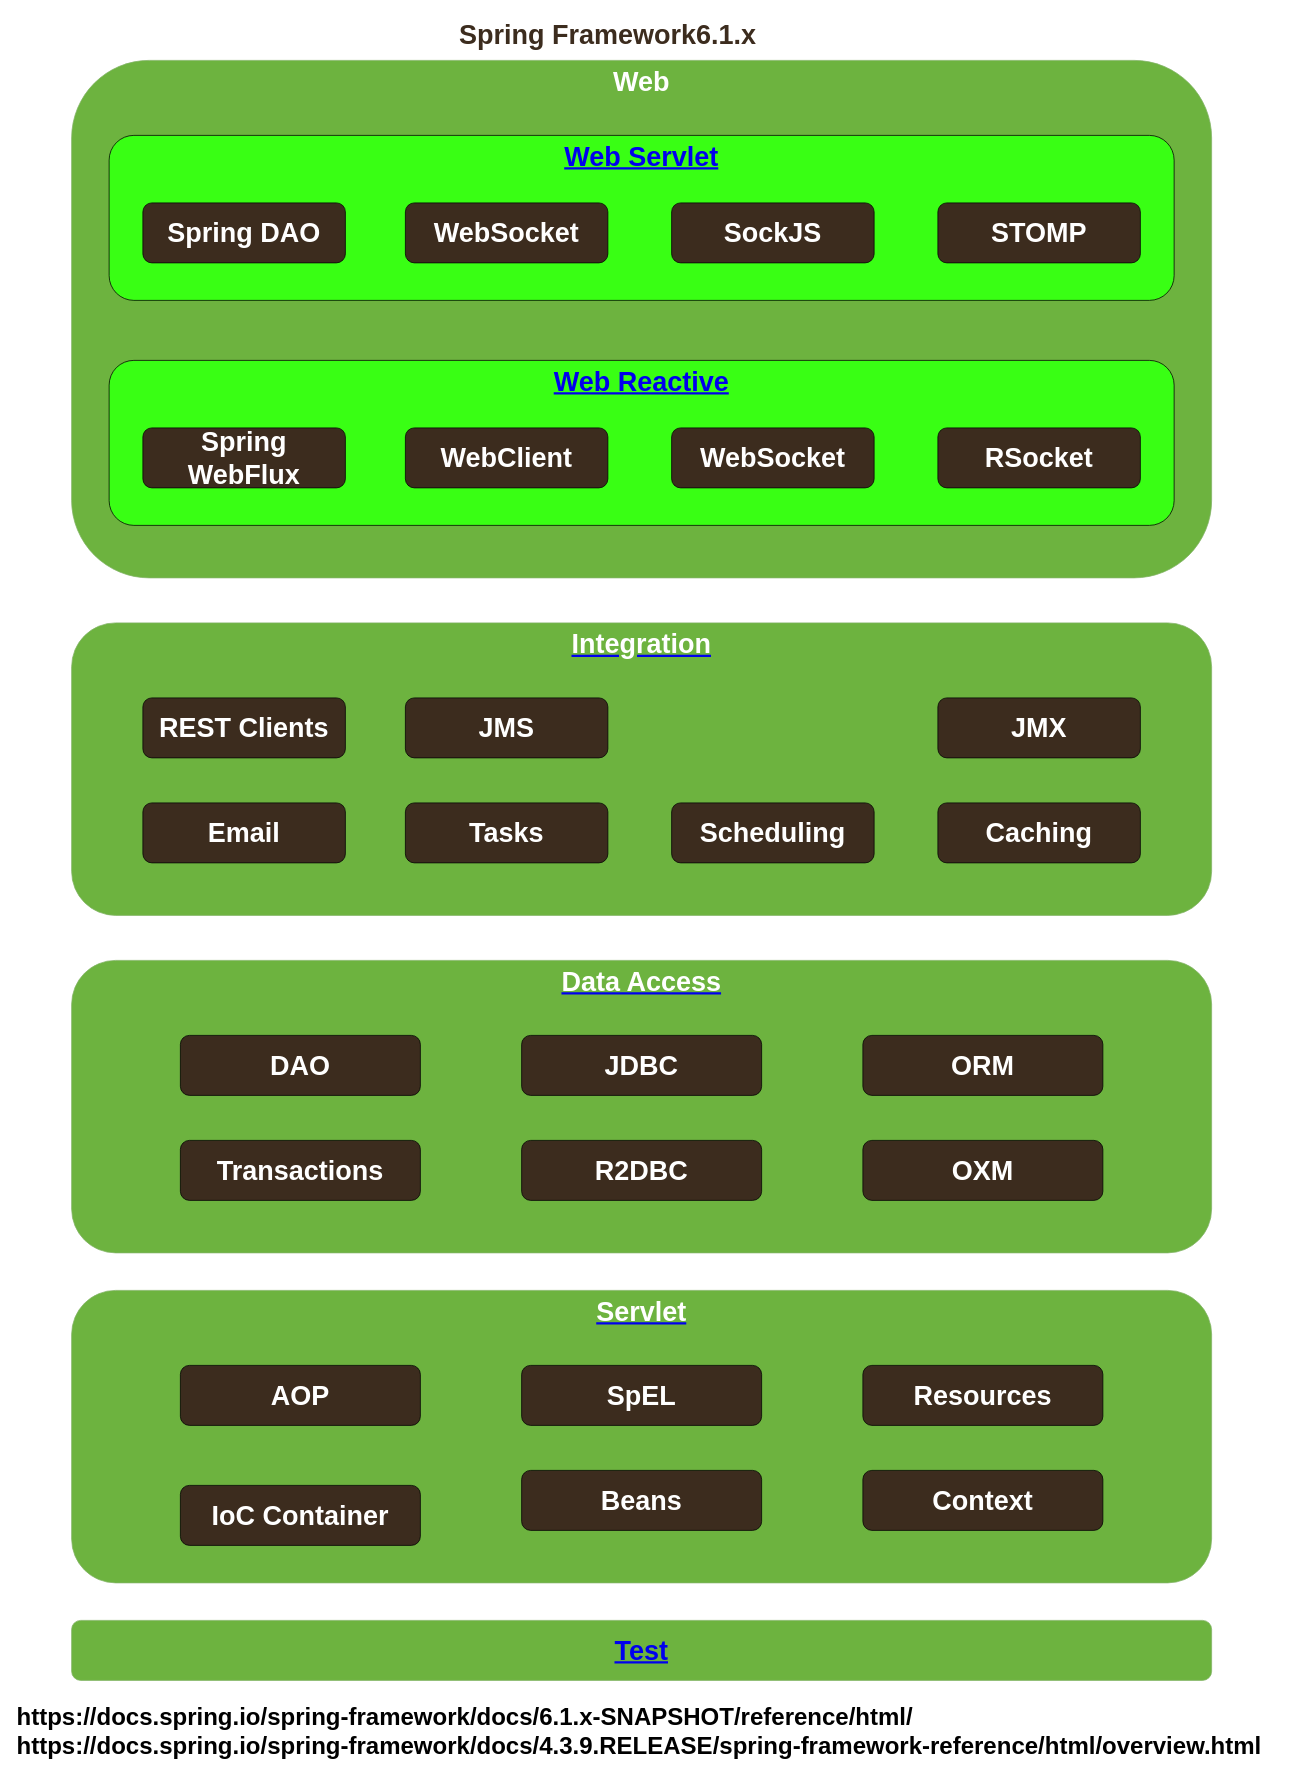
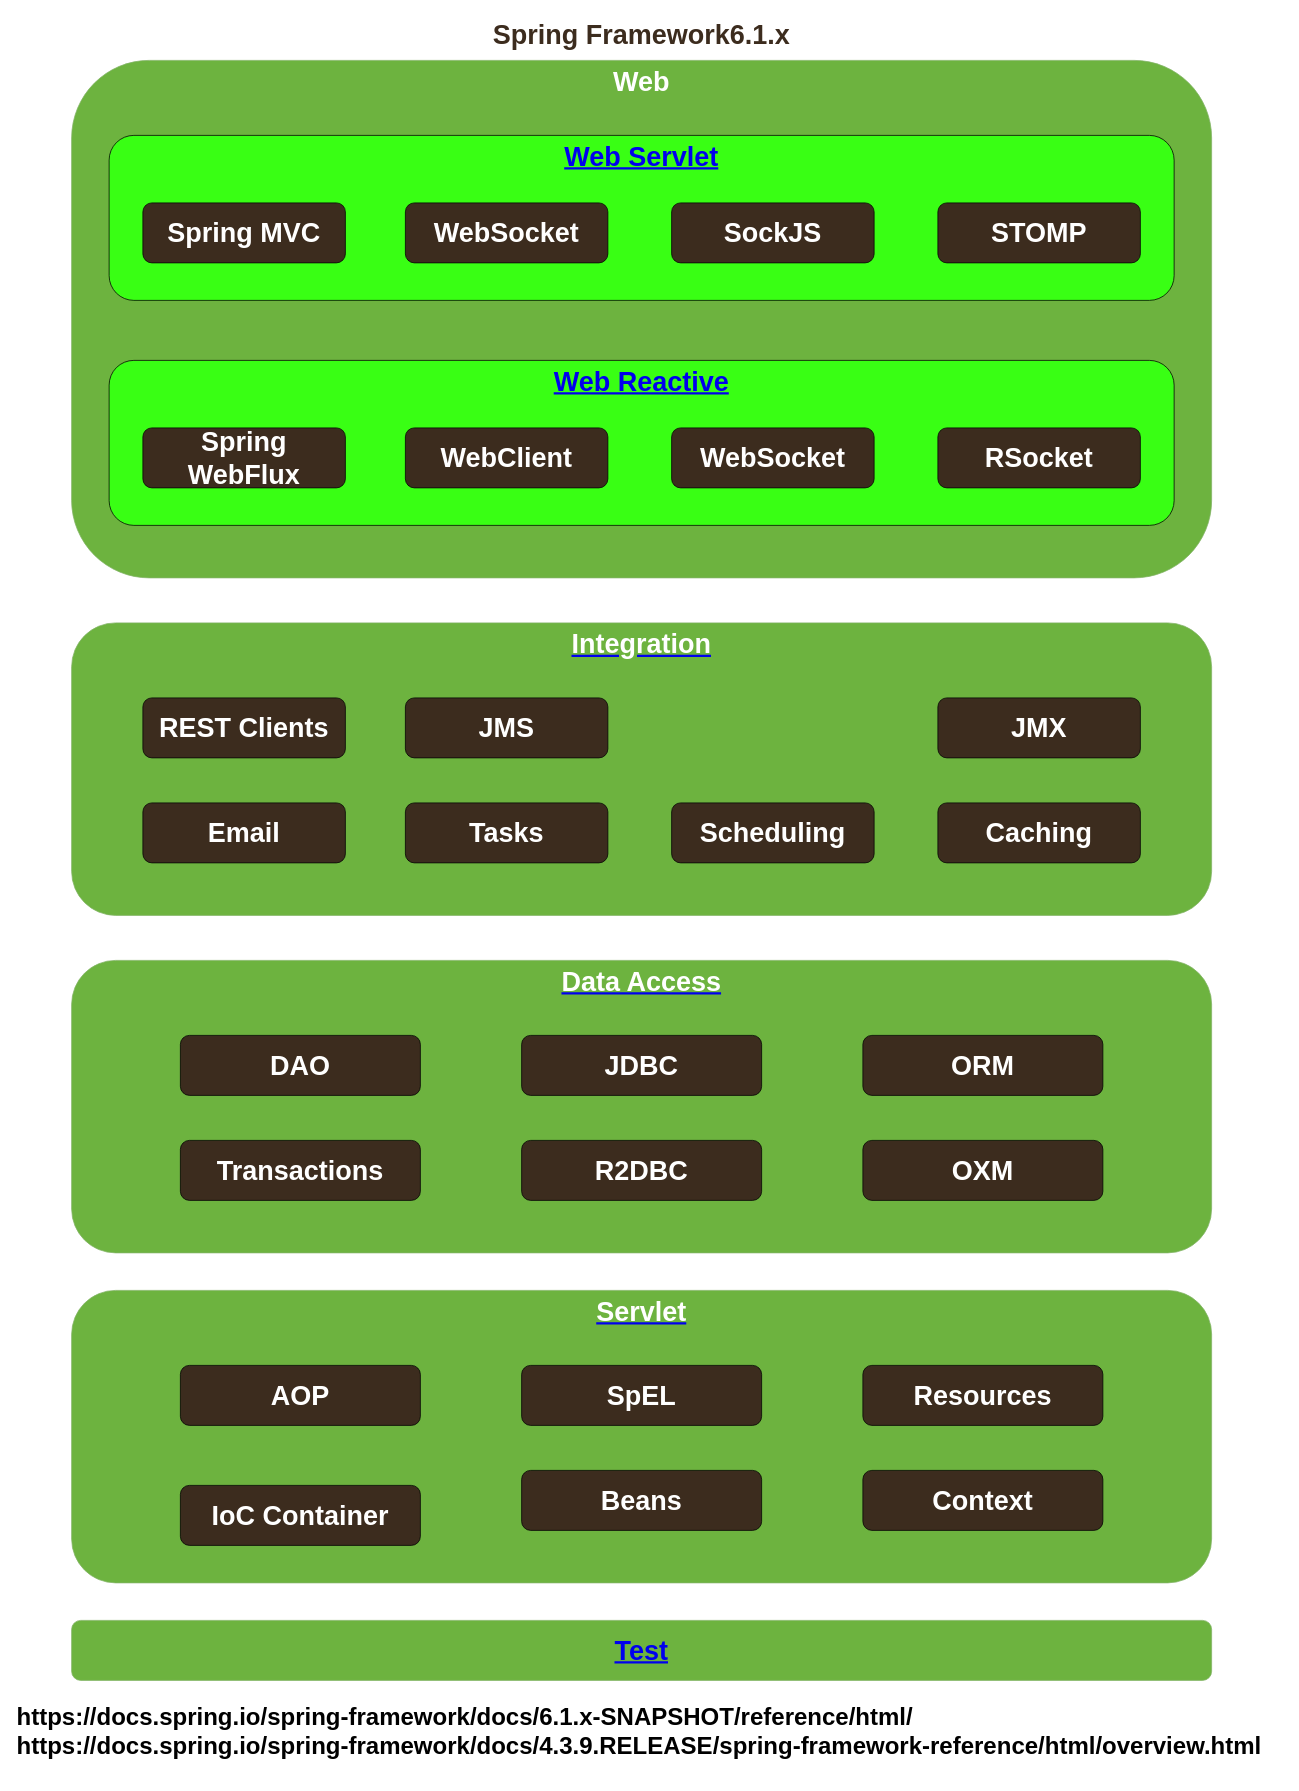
- <mxCell id="37" value="&lt;font color=&quot;#3c2c1e&quot; style=&quot;font-size: 36px;&quot;&gt;Spring Framework6.1.x&lt;/font&gt;" style="text;html=1;strokeColor=none;fillColor=none;align=center;verticalAlign=middle;whiteSpace=wrap;rounded=0;fontStyle=1" vertex="1" parent="1"><mxGeometry x="605" y="20" width="410" height="50" as="geometry" /></mxCell>
+ <mxCell id="37" value="&lt;font color=&quot;#3c2c1e&quot; style=&quot;font-size: 36px;&quot;&gt;Spring Framework6.1.x&lt;/font&gt;" style="text;html=1;strokeColor=none;fillColor=none;align=center;verticalAlign=middle;whiteSpace=wrap;rounded=0;fontStyle=1" vertex="1" parent="1"><mxGeometry x="650" y="20" width="410" height="50" as="geometry" /></mxCell>
- <mxCell id="29" value="&lt;font color=&quot;#ffffff&quot;&gt;&lt;span style=&quot;font-size: 36px;&quot;&gt;Spring DAO&lt;/span&gt;&lt;/font&gt;" style="rounded=1;whiteSpace=wrap;html=1;fillColor=#3c2c1e;fontStyle=1;movable=1;resizable=1;rotatable=1;deletable=1;editable=1;locked=0;connectable=1;" vertex="1" parent="1"><mxGeometry x="190" y="270" width="270" height="80" as="geometry" /></mxCell>
+ <mxCell id="29" value="&lt;font color=&quot;#ffffff&quot;&gt;&lt;span style=&quot;font-size: 36px;&quot;&gt;Spring MVC&lt;/span&gt;&lt;/font&gt;" style="rounded=1;whiteSpace=wrap;html=1;fillColor=#3c2c1e;fontStyle=1;movable=1;resizable=1;rotatable=1;deletable=1;editable=1;locked=0;connectable=1;" vertex="1" parent="1"><mxGeometry x="190" y="270" width="270" height="80" as="geometry" /></mxCell>
